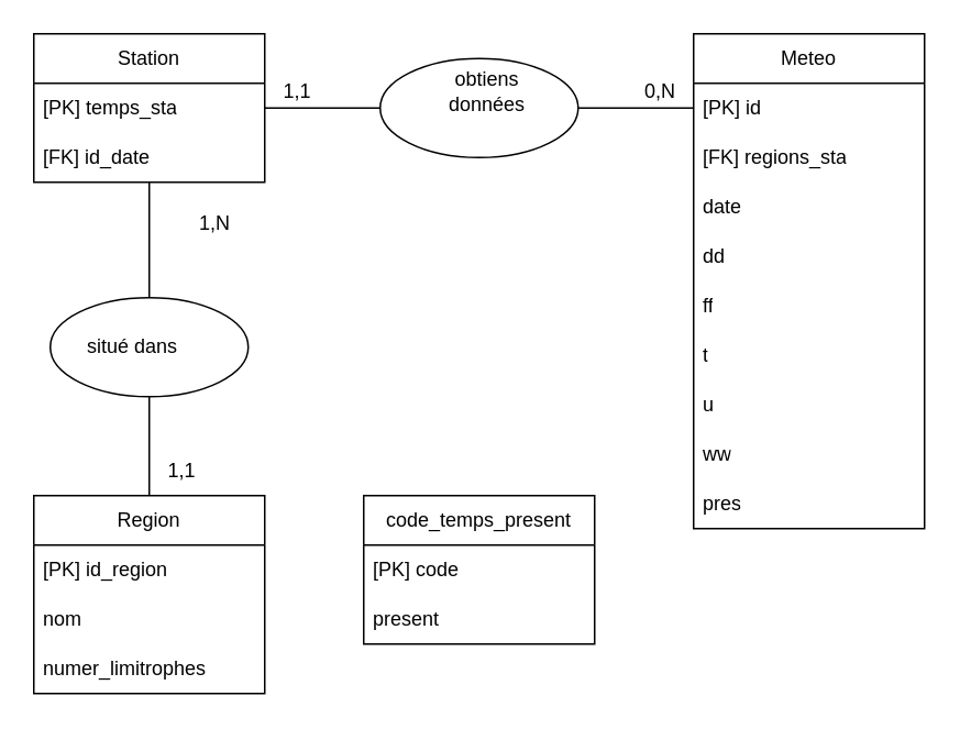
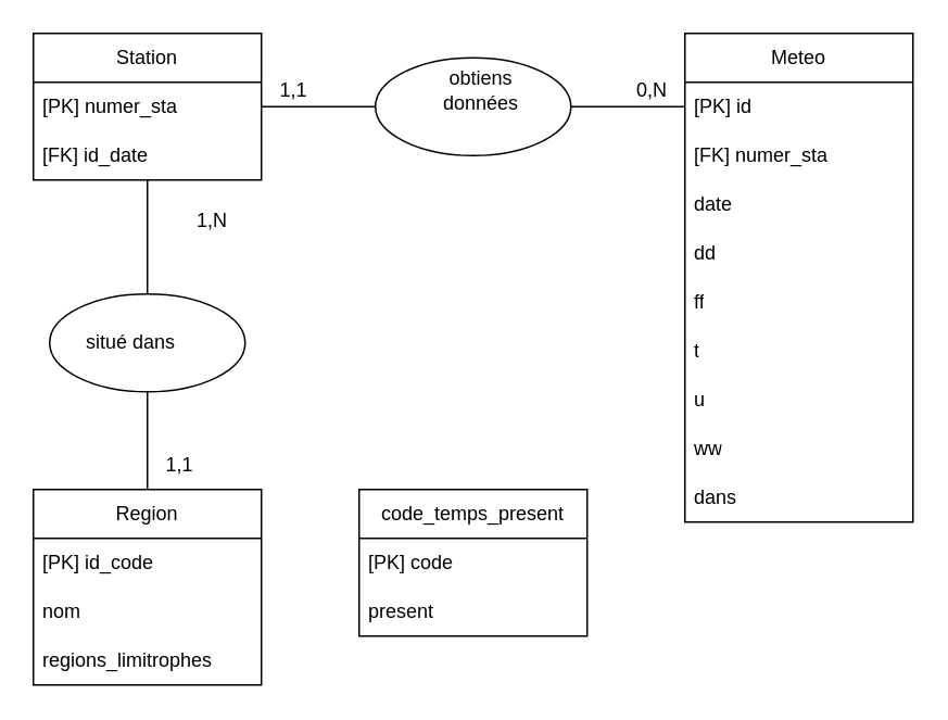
- <mxCell id="3" value="&lt;div&gt;[PK] temps_sta&lt;/div&gt;" style="text;strokeColor=none;fillColor=none;align=left;verticalAlign=middle;spacingLeft=4;spacingRight=4;overflow=hidden;points=[[0,0.5],[1,0.5]];portConstraint=eastwest;rotatable=0;whiteSpace=wrap;html=1;" parent="2" vertex="1"><mxGeometry y="30" width="140" height="30" as="geometry" /></mxCell>
+ <mxCell id="3" value="&lt;div&gt;[PK] numer_sta&lt;/div&gt;" style="text;strokeColor=none;fillColor=none;align=left;verticalAlign=middle;spacingLeft=4;spacingRight=4;overflow=hidden;points=[[0,0.5],[1,0.5]];portConstraint=eastwest;rotatable=0;whiteSpace=wrap;html=1;" parent="2" vertex="1"><mxGeometry y="30" width="140" height="30" as="geometry" /></mxCell>
- <mxCell id="11" value="[FK] regions_sta" style="text;strokeColor=none;fillColor=none;align=left;verticalAlign=middle;spacingLeft=4;spacingRight=4;overflow=hidden;points=[[0,0.5],[1,0.5]];portConstraint=eastwest;rotatable=0;whiteSpace=wrap;html=1;" parent="9" vertex="1"><mxGeometry y="60" width="140" height="30" as="geometry" /></mxCell>
+ <mxCell id="11" value="[FK] numer_sta" style="text;strokeColor=none;fillColor=none;align=left;verticalAlign=middle;spacingLeft=4;spacingRight=4;overflow=hidden;points=[[0,0.5],[1,0.5]];portConstraint=eastwest;rotatable=0;whiteSpace=wrap;html=1;" parent="9" vertex="1"><mxGeometry y="60" width="140" height="30" as="geometry" /></mxCell>
- <mxCell id="18" value="pres" style="text;strokeColor=none;fillColor=none;align=left;verticalAlign=middle;spacingLeft=4;spacingRight=4;overflow=hidden;points=[[0,0.5],[1,0.5]];portConstraint=eastwest;rotatable=0;whiteSpace=wrap;html=1;" parent="9" vertex="1"><mxGeometry y="270" width="140" height="30" as="geometry" /></mxCell>
+ <mxCell id="18" value="dans" style="text;strokeColor=none;fillColor=none;align=left;verticalAlign=middle;spacingLeft=4;spacingRight=4;overflow=hidden;points=[[0,0.5],[1,0.5]];portConstraint=eastwest;rotatable=0;whiteSpace=wrap;html=1;" parent="9" vertex="1"><mxGeometry y="270" width="140" height="30" as="geometry" /></mxCell>
- <mxCell id="6" value="[PK] id_region" style="text;strokeColor=none;fillColor=none;align=left;verticalAlign=middle;spacingLeft=4;spacingRight=4;overflow=hidden;points=[[0,0.5],[1,0.5]];portConstraint=eastwest;rotatable=0;whiteSpace=wrap;html=1;" parent="5" vertex="1"><mxGeometry y="30" width="140" height="30" as="geometry" /></mxCell>
+ <mxCell id="6" value="[PK] id_code" style="text;strokeColor=none;fillColor=none;align=left;verticalAlign=middle;spacingLeft=4;spacingRight=4;overflow=hidden;points=[[0,0.5],[1,0.5]];portConstraint=eastwest;rotatable=0;whiteSpace=wrap;html=1;" parent="5" vertex="1"><mxGeometry y="30" width="140" height="30" as="geometry" /></mxCell>
- <mxCell id="8" value="numer_limitrophes" style="text;strokeColor=none;fillColor=none;align=left;verticalAlign=middle;spacingLeft=4;spacingRight=4;overflow=hidden;points=[[0,0.5],[1,0.5]];portConstraint=eastwest;rotatable=0;whiteSpace=wrap;html=1;" parent="5" vertex="1"><mxGeometry y="90" width="140" height="30" as="geometry" /></mxCell>
+ <mxCell id="8" value="regions_limitrophes" style="text;strokeColor=none;fillColor=none;align=left;verticalAlign=middle;spacingLeft=4;spacingRight=4;overflow=hidden;points=[[0,0.5],[1,0.5]];portConstraint=eastwest;rotatable=0;whiteSpace=wrap;html=1;" parent="5" vertex="1"><mxGeometry y="90" width="140" height="30" as="geometry" /></mxCell>
